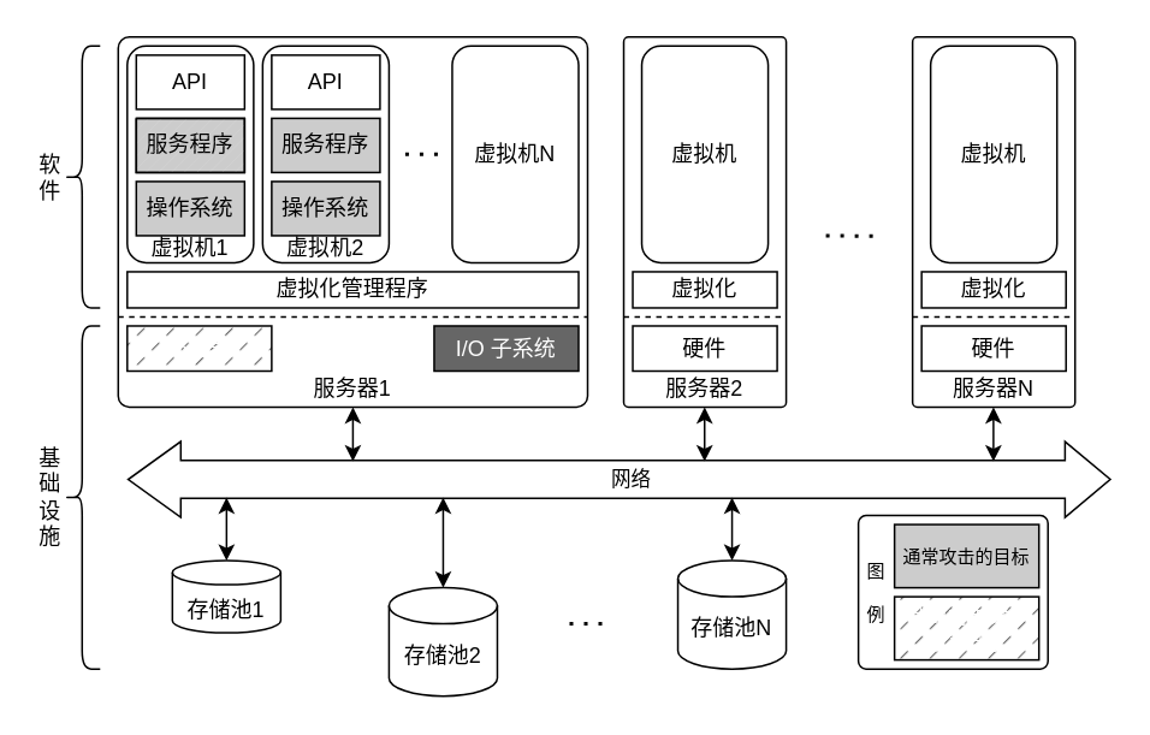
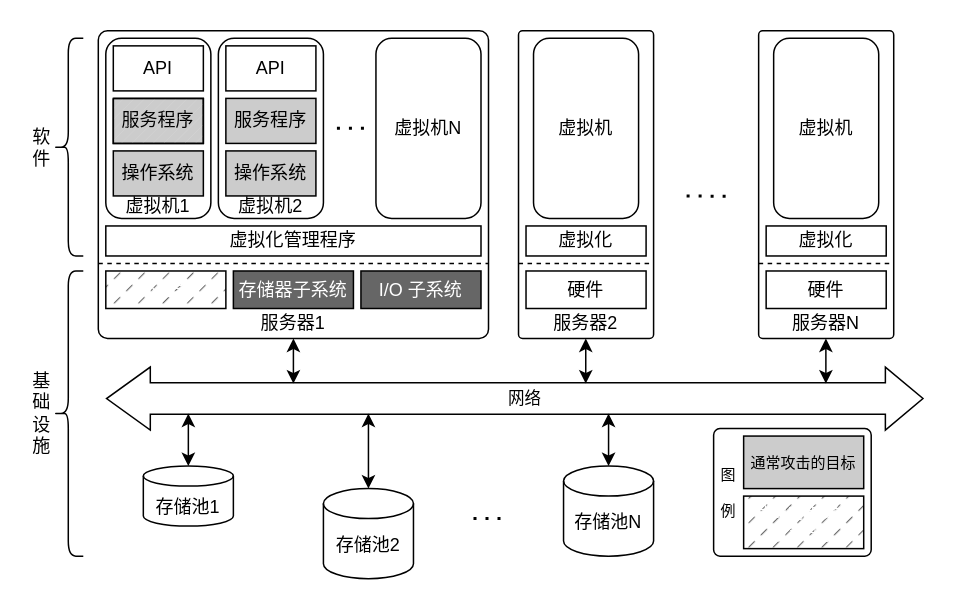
+ <mxCell id="6" value="存储器子系统" style="rounded=0;whiteSpace=wrap;html=1;fillColor=#666666;fontColor=#FFFFFF;" parent="1" vertex="1"><mxGeometry x="155" y="180" width="80" height="25" as="geometry" /></mxCell>
